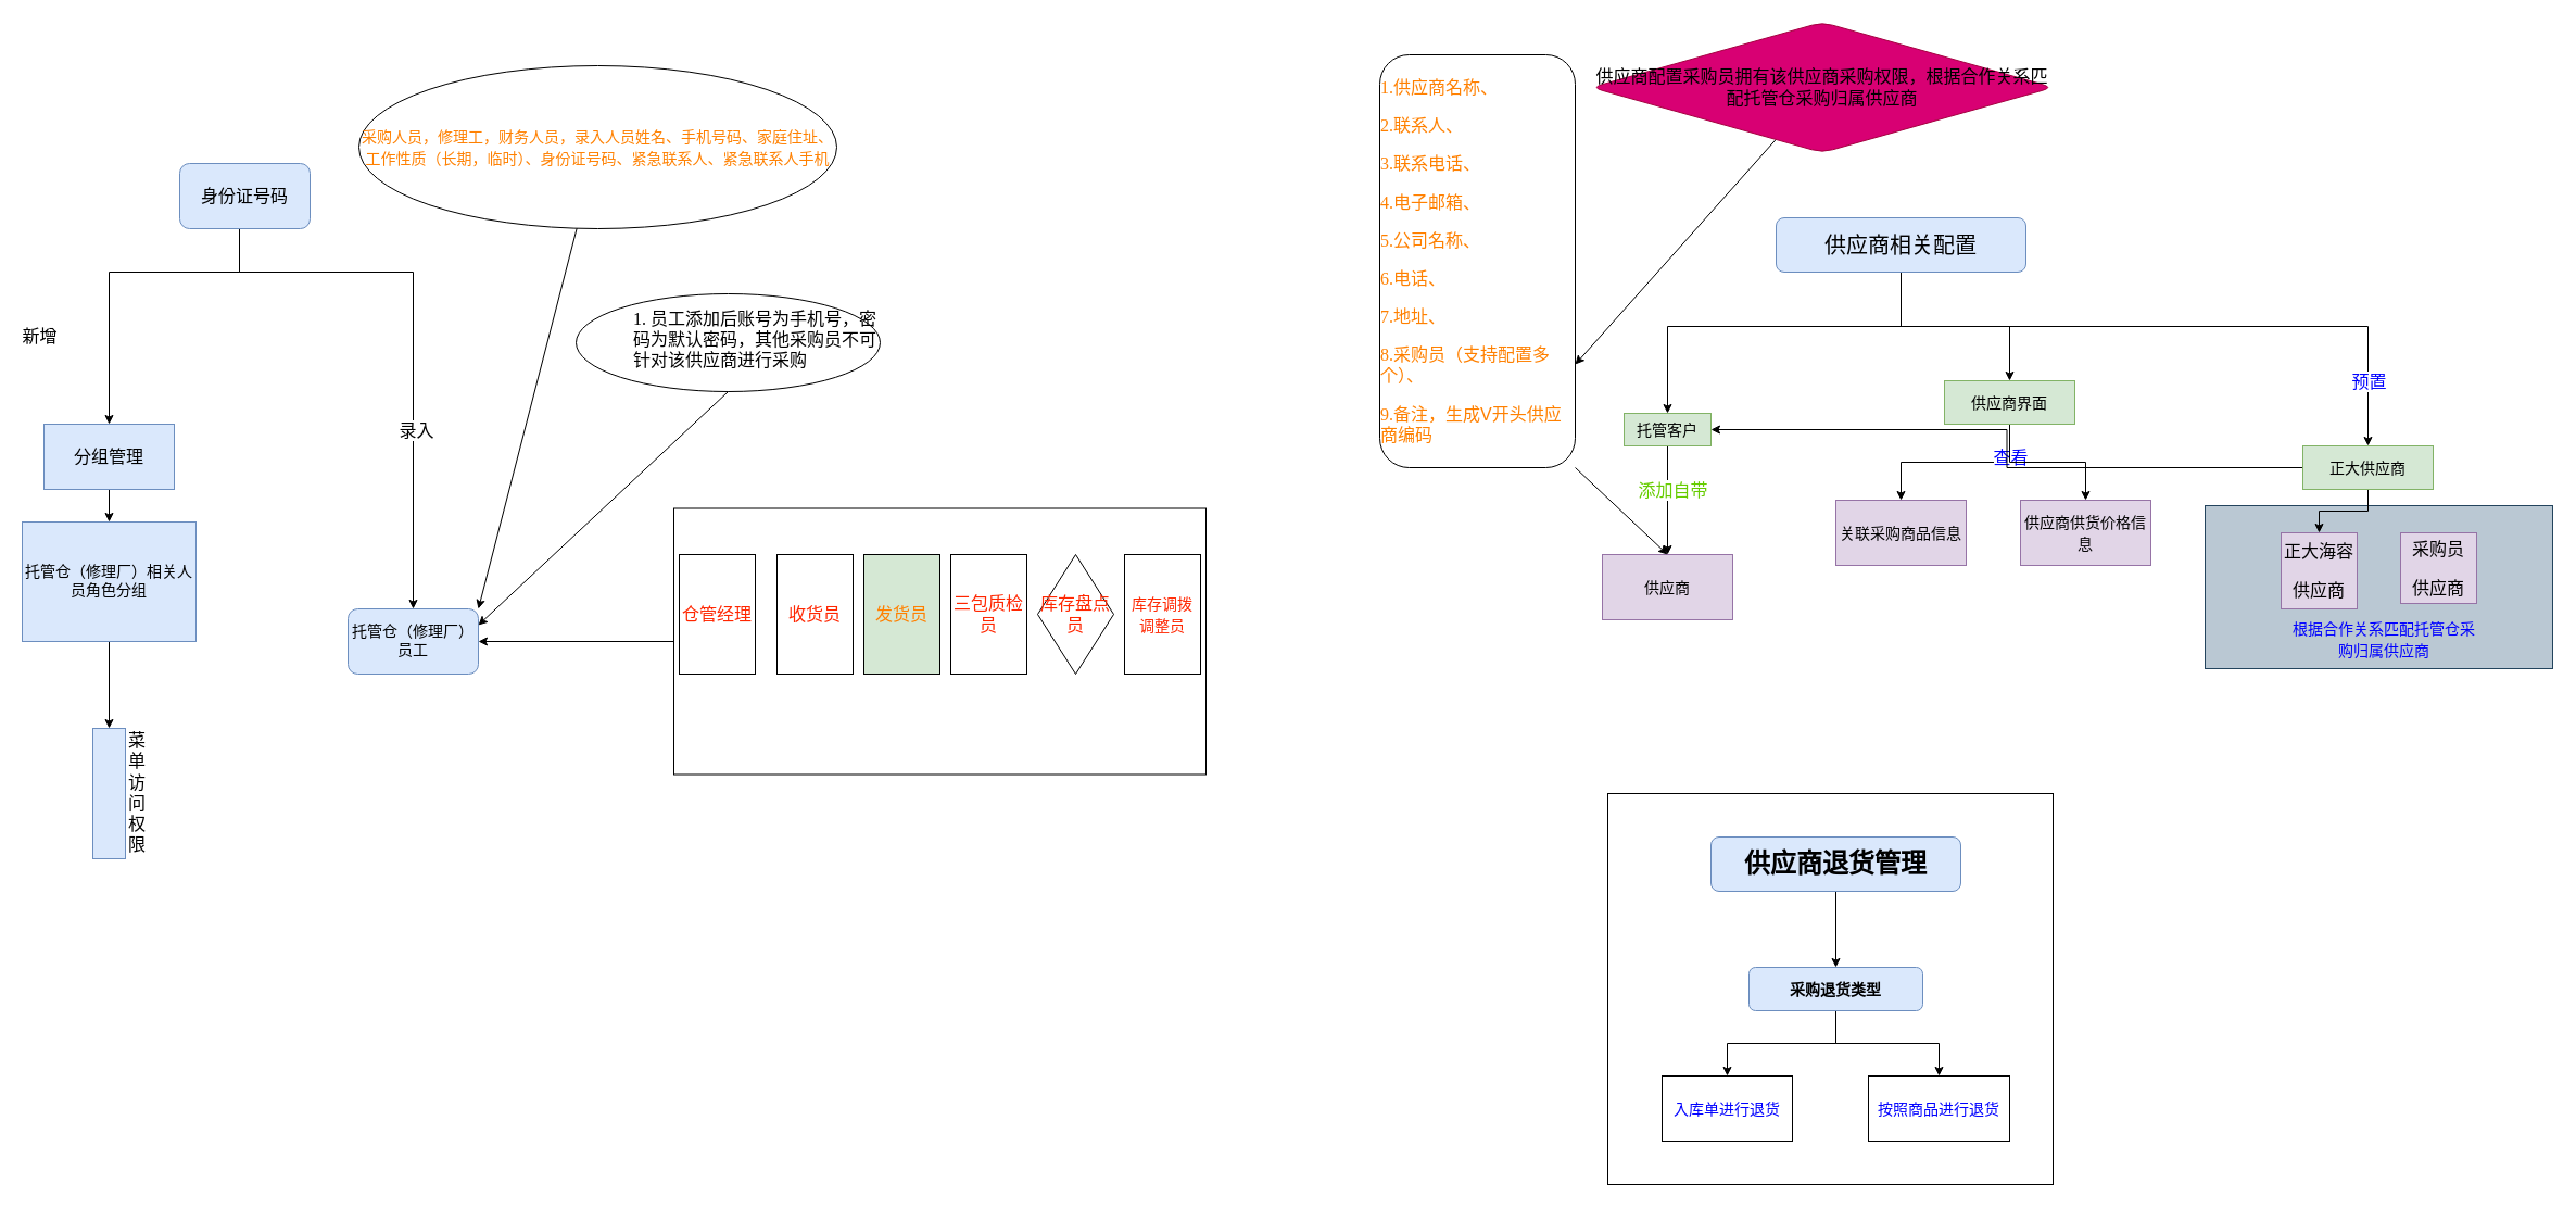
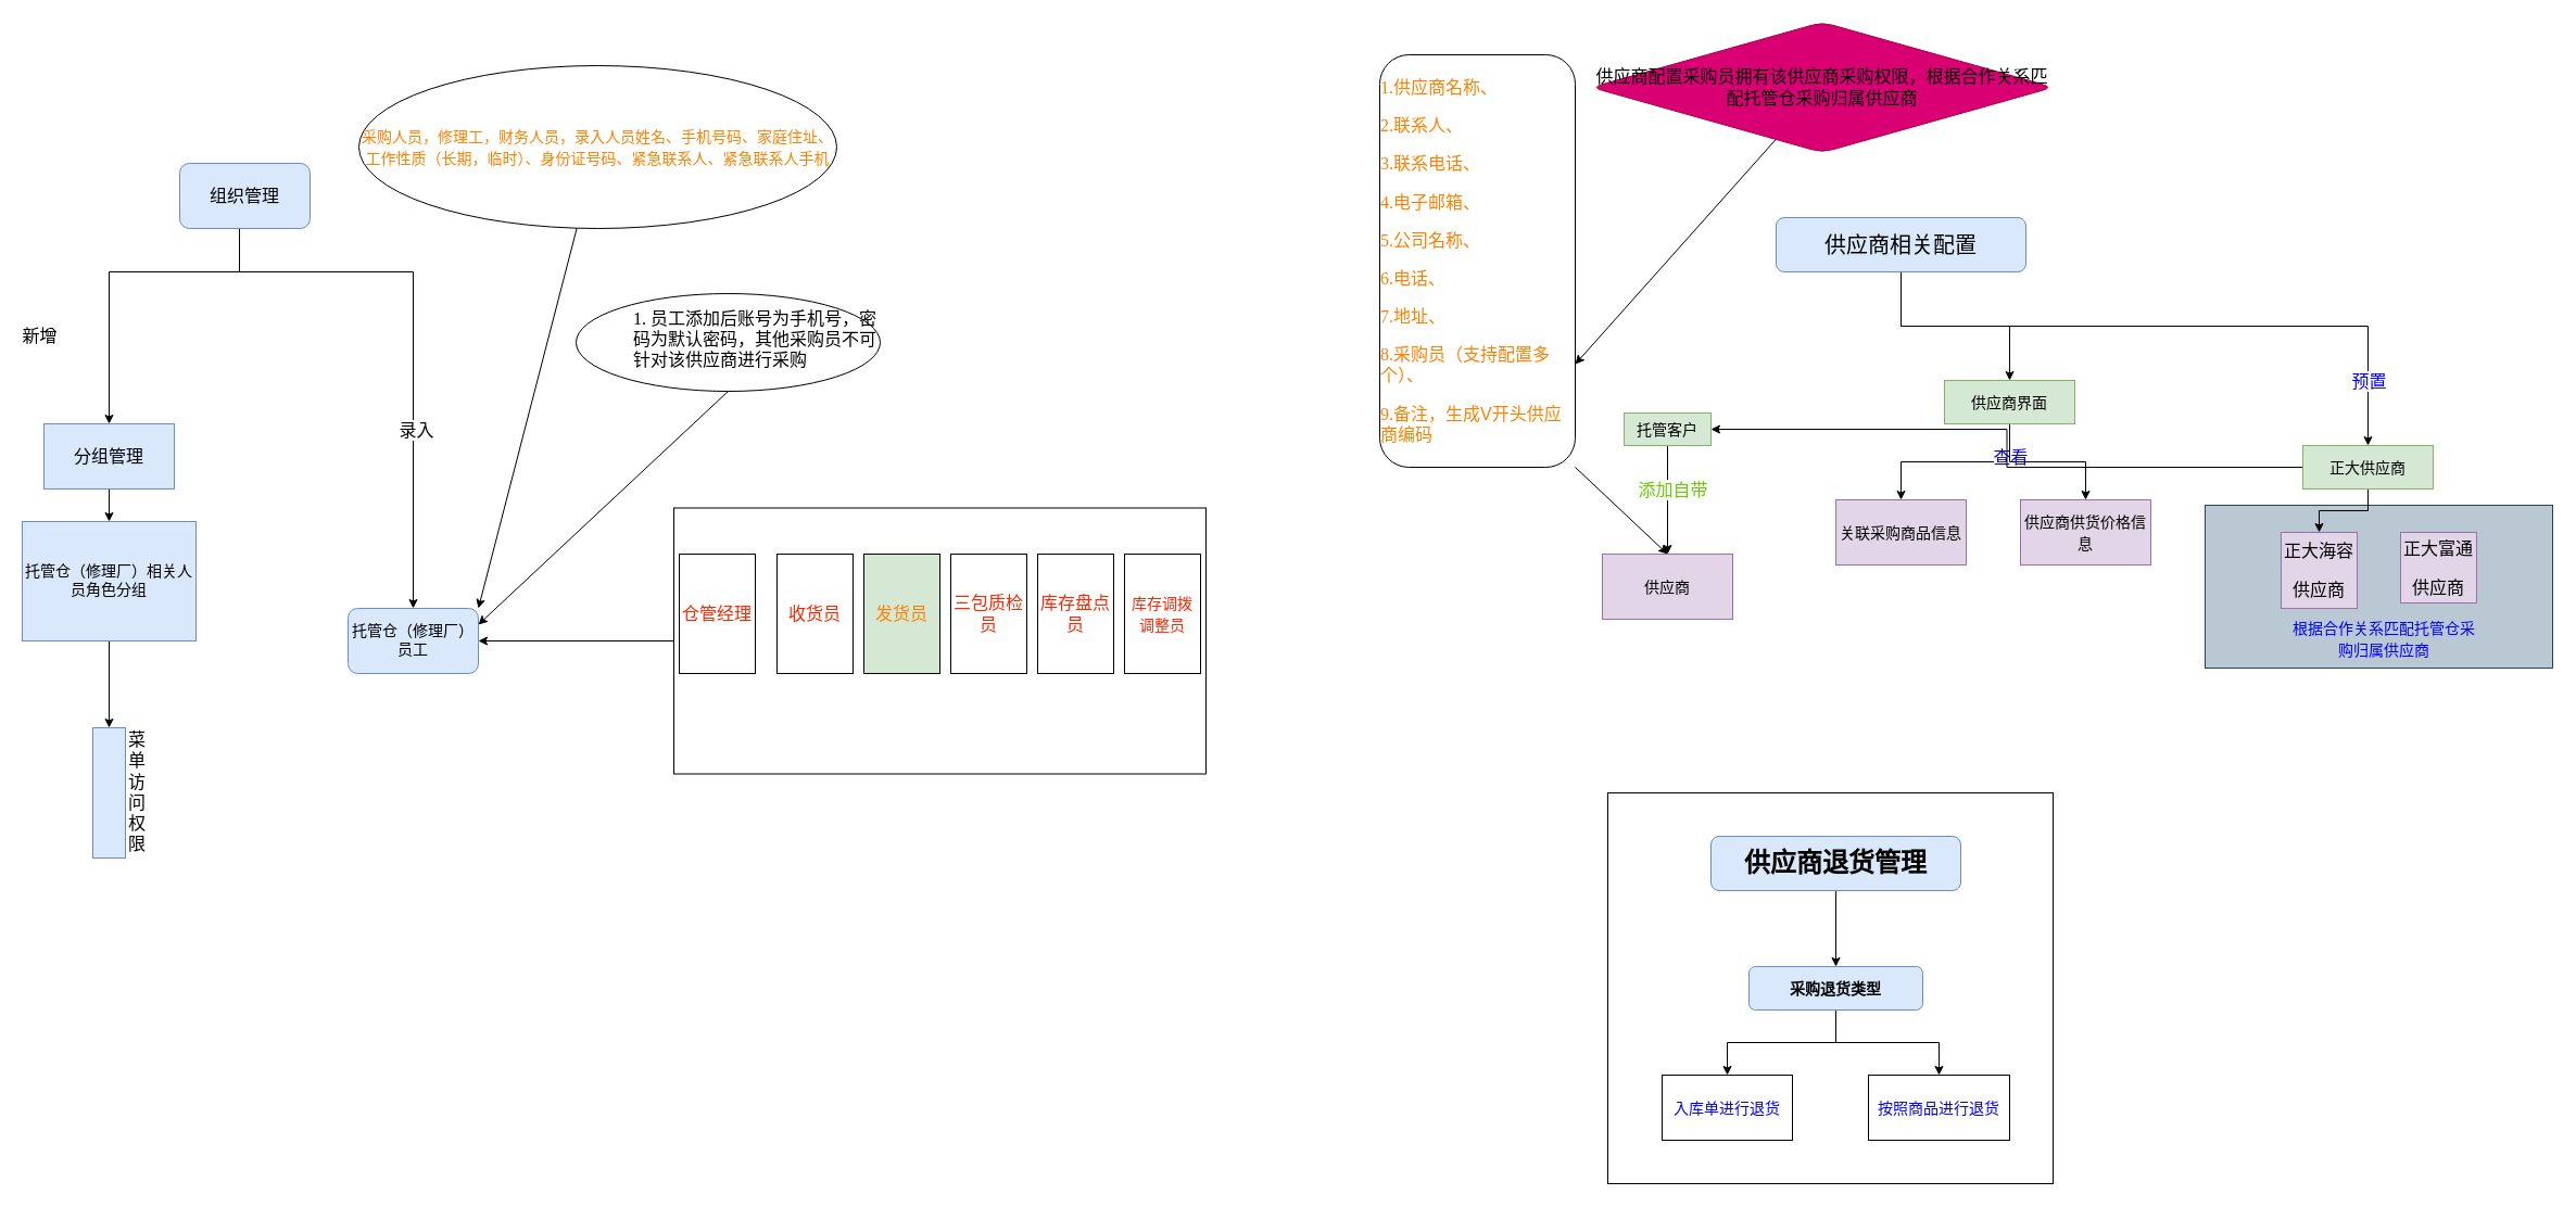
- <mxCell id="11" value="&lt;span style=&quot;font-family: 微软雅黑; text-align: left;&quot;&gt;&lt;font style=&quot;font-size: 16px;&quot;&gt;身份证号码&lt;/font&gt;&lt;/span&gt;" style="rounded=1;whiteSpace=wrap;html=1;fillColor=#dae8fc;strokeColor=#6c8ebf;" vertex="1" parent="1"><mxGeometry x="165" y="150" width="120" height="60" as="geometry" /></mxCell>
+ <mxCell id="11" value="&lt;span style=&quot;font-family: 微软雅黑; text-align: left;&quot;&gt;&lt;font style=&quot;font-size: 16px;&quot;&gt;组织管理&lt;/font&gt;&lt;/span&gt;" style="rounded=1;whiteSpace=wrap;html=1;fillColor=#dae8fc;strokeColor=#6c8ebf;" vertex="1" parent="1"><mxGeometry x="165" y="150" width="120" height="60" as="geometry" /></mxCell>
- <mxCell id="28" style="edgeStyle=orthogonalEdgeStyle;rounded=0;orthogonalLoop=1;jettySize=auto;html=1;entryX=0.5;entryY=0;entryDx=0;entryDy=0;fontSize=16;fontColor=#FF8000;" edge="1" parent="1" source="32" target="35"><mxGeometry relative="1" as="geometry"><Array as="points"><mxPoint x="1750" y="300" /><mxPoint x="1535" y="300" /></Array></mxGeometry></mxCell>
- <mxCell id="51" value="&lt;p class=&quot;MsoNormal&quot;&gt;&lt;span dir=&quot;LTR&quot;&gt;&lt;font face=&quot;微软雅黑&quot;&gt;采购员&lt;/font&gt;&lt;/span&gt;&lt;/p&gt;&lt;p class=&quot;MsoNormal&quot;&gt;&lt;span dir=&quot;LTR&quot;&gt;&lt;span style=&quot;font-family: 微软雅黑;&quot;&gt;供应商&lt;/span&gt;&lt;font face=&quot;微软雅黑&quot;&gt;&lt;br&gt;&lt;/font&gt;&lt;/span&gt;&lt;/p&gt;" style="rounded=0;whiteSpace=wrap;html=1;fontSize=16;fillColor=#e1d5e7;strokeColor=#9673a6;" vertex="1" parent="1"><mxGeometry x="2210" y="490" width="70" height="65" as="geometry" /></mxCell>
+ <mxCell id="51" value="&lt;p class=&quot;MsoNormal&quot;&gt;&lt;span dir=&quot;LTR&quot;&gt;&lt;font face=&quot;微软雅黑&quot;&gt;正大富通&lt;/font&gt;&lt;/span&gt;&lt;/p&gt;&lt;p class=&quot;MsoNormal&quot;&gt;&lt;span dir=&quot;LTR&quot;&gt;&lt;span style=&quot;font-family: 微软雅黑;&quot;&gt;供应商&lt;/span&gt;&lt;font face=&quot;微软雅黑&quot;&gt;&lt;br&gt;&lt;/font&gt;&lt;/span&gt;&lt;/p&gt;" style="rounded=0;whiteSpace=wrap;html=1;fontSize=16;fillColor=#e1d5e7;strokeColor=#9673a6;" vertex="1" parent="1"><mxGeometry x="2210" y="490" width="70" height="65" as="geometry" /></mxCell>
- <mxCell id="22" value="&lt;p class=&quot;MsoNormal&quot;&gt;&lt;span style=&quot;mso-spacerun:'yes';font-family:微软雅黑;color:rgb(255,38,0);&lt;br/&gt;font-size:10.5pt;mso-font-kerning:1.0pt;&quot; dir=&quot;LTR&quot;&gt;&lt;font face=&quot;微软雅黑&quot;&gt;库存盘点员&lt;/font&gt;&lt;/span&gt;&lt;/p&gt;" style="rhombus;whiteSpace=wrap;html=1;fontSize=16;" vertex="1" parent="1"><mxGeometry x="955" y="510" width="70" height="110" as="geometry" /></mxCell>
+ <mxCell id="22" value="&lt;p class=&quot;MsoNormal&quot;&gt;&lt;span style=&quot;mso-spacerun:'yes';font-family:微软雅黑;color:rgb(255,38,0);&lt;br/&gt;font-size:10.5pt;mso-font-kerning:1.0pt;&quot; dir=&quot;LTR&quot;&gt;&lt;font face=&quot;微软雅黑&quot;&gt;库存盘点员&lt;/font&gt;&lt;/span&gt;&lt;/p&gt;" style="rounded=0;whiteSpace=wrap;html=1;fontSize=16;" vertex="1" parent="1"><mxGeometry x="955" y="510" width="70" height="110" as="geometry" /></mxCell>
